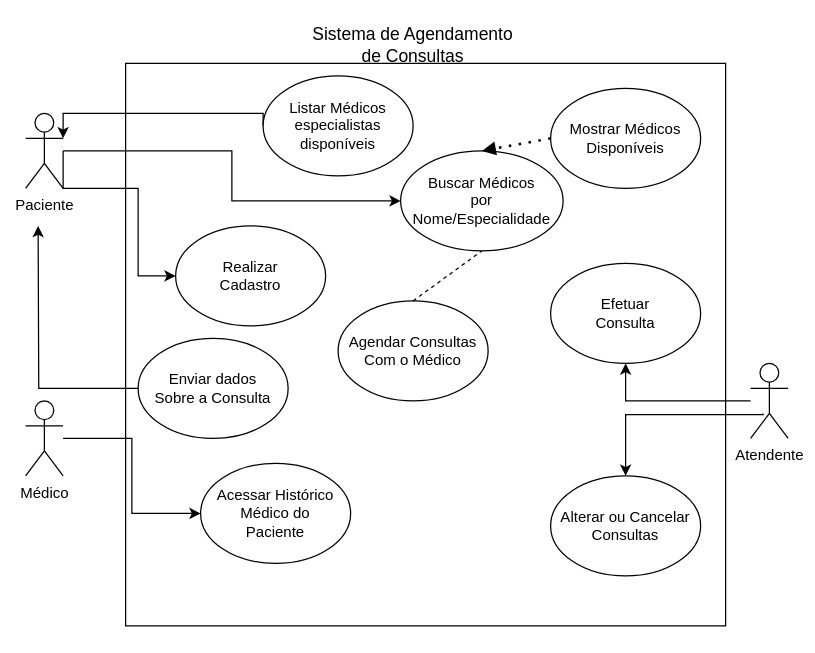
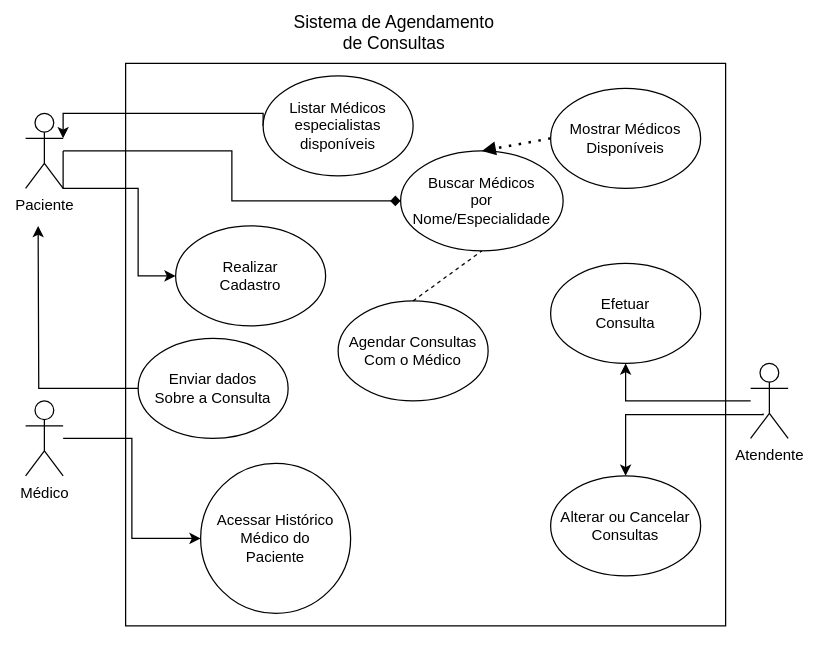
- <mxCell id="21" value="&lt;font style=&quot;font-size: 14px;&quot;&gt;Sistema de Agendamento de Consultas&lt;/font&gt;" style="text;html=1;align=center;verticalAlign=middle;whiteSpace=wrap;rounded=0;" vertex="1" parent="1"><mxGeometry x="245" y="20" width="170" height="30" as="geometry" /></mxCell>
+ <mxCell id="21" value="&lt;font style=&quot;font-size: 14px;&quot;&gt;Sistema de Agendamento de Consultas&lt;/font&gt;" style="text;html=1;align=center;verticalAlign=middle;whiteSpace=wrap;rounded=0;" vertex="1" parent="1"><mxGeometry x="230" y="10" width="170" height="30" as="geometry" /></mxCell>
- <mxCell id="19" style="edgeStyle=orthogonalEdgeStyle;rounded=0;orthogonalLoop=1;jettySize=auto;html=1;entryX=0;entryY=0.5;entryDx=0;entryDy=0;" edge="1" parent="1" source="20" target="9"><mxGeometry relative="1" as="geometry" /></mxCell>
+ <mxCell id="19" style="edgeStyle=orthogonalEdgeStyle;rounded=0;orthogonalLoop=1;jettySize=auto;html=1;entryX=0;entryY=0.5;entryDx=0;entryDy=0;endArrow=diamond;" edge="1" parent="1" source="20" target="9"><mxGeometry relative="1" as="geometry" /></mxCell>
- <mxCell id="11" value="Acessar Histórico&lt;br&gt;Médico do&lt;br&gt;Paciente" style="ellipse;whiteSpace=wrap;html=1;" vertex="1" parent="1"><mxGeometry x="160" y="370" width="120" height="80" as="geometry" /></mxCell>
+ <mxCell id="11" value="Acessar Histórico&lt;br&gt;Médico do&lt;br&gt;Paciente" style="ellipse;whiteSpace=wrap;html=1;" vertex="1" parent="1"><mxGeometry x="160" y="370" width="120" height="120" as="geometry" /></mxCell>
